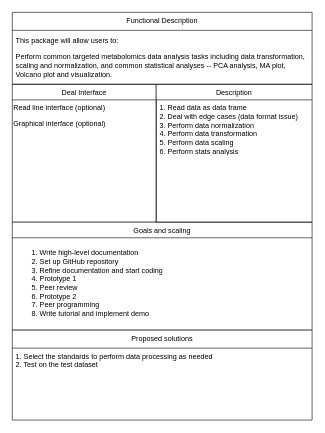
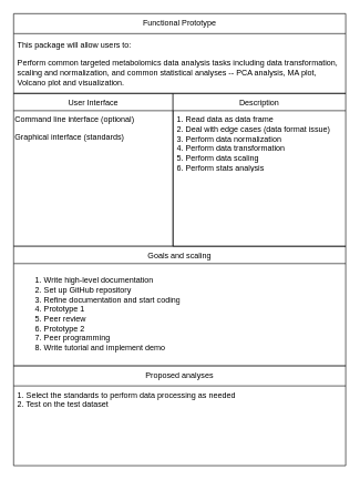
- <mxCell id="11" value="Functional Description" style="swimlane;fontStyle=0;childLayout=stackLayout;horizontal=1;startSize=30;horizontalStack=0;resizeParent=1;resizeParentMax=0;resizeLast=0;collapsible=1;marginBottom=0;whiteSpace=wrap;html=1;movable=1;resizable=1;rotatable=1;deletable=1;editable=1;connectable=1;locked=0;" parent="1" vertex="1"><mxGeometry x="20" y="20" width="500" height="120" as="geometry" /></mxCell>
+ <mxCell id="11" value="Functional Prototype" style="swimlane;fontStyle=0;childLayout=stackLayout;horizontal=1;startSize=30;horizontalStack=0;resizeParent=1;resizeParentMax=0;resizeLast=0;collapsible=1;marginBottom=0;whiteSpace=wrap;html=1;movable=1;resizable=1;rotatable=1;deletable=1;editable=1;connectable=1;locked=0;" parent="1" vertex="1"><mxGeometry x="20" y="20" width="500" height="120" as="geometry" /></mxCell>
- <mxCell id="2" value="Deal Interface" style="swimlane;fontStyle=0;align=center;verticalAlign=top;childLayout=stackLayout;horizontal=1;startSize=26;horizontalStack=0;resizeParent=1;resizeLast=0;collapsible=1;marginBottom=0;rounded=0;shadow=0;strokeWidth=1;" parent="1" vertex="1"><mxGeometry x="20" y="140" width="240" height="230" as="geometry"><mxRectangle x="130" y="380" width="160" height="26" as="alternateBounds" /></mxGeometry></mxCell>
+ <mxCell id="2" value="User Interface" style="swimlane;fontStyle=0;align=center;verticalAlign=top;childLayout=stackLayout;horizontal=1;startSize=26;horizontalStack=0;resizeParent=1;resizeLast=0;collapsible=1;marginBottom=0;rounded=0;shadow=0;strokeWidth=1;" parent="1" vertex="1"><mxGeometry x="20" y="140" width="240" height="230" as="geometry"><mxRectangle x="130" y="380" width="160" height="26" as="alternateBounds" /></mxGeometry></mxCell>
- <mxCell id="3" value="Read line interface (optional)" style="text;align=left;verticalAlign=top;spacingLeft=0;spacingRight=4;overflow=hidden;rotatable=0;points=[[0,0.5],[1,0.5]];portConstraint=eastwest;" parent="2" vertex="1"><mxGeometry y="26" width="240" height="26" as="geometry" /></mxCell>
+ <mxCell id="3" value="Command line interface (optional)" style="text;align=left;verticalAlign=top;spacingLeft=0;spacingRight=4;overflow=hidden;rotatable=0;points=[[0,0.5],[1,0.5]];portConstraint=eastwest;" parent="2" vertex="1"><mxGeometry y="26" width="240" height="26" as="geometry" /></mxCell>
- <mxCell id="4" value="Graphical interface (optional)" style="text;strokeColor=none;fillColor=none;align=left;verticalAlign=top;rounded=0;" parent="2" vertex="1"><mxGeometry y="52" width="240" height="30" as="geometry" /></mxCell>
+ <mxCell id="4" value="Graphical interface (standards)" style="text;strokeColor=none;fillColor=none;align=left;verticalAlign=top;rounded=0;" parent="2" vertex="1"><mxGeometry y="52" width="240" height="30" as="geometry" /></mxCell>
- <mxCell id="9" value="Proposed solutions" style="swimlane;fontStyle=0;childLayout=stackLayout;horizontal=1;startSize=30;horizontalStack=0;resizeParent=1;resizeParentMax=0;resizeLast=0;collapsible=1;marginBottom=0;whiteSpace=wrap;html=1;verticalAlign=top;" parent="1" vertex="1"><mxGeometry x="20" y="550" width="500" height="150" as="geometry" /></mxCell>
+ <mxCell id="9" value="Proposed analyses" style="swimlane;fontStyle=0;childLayout=stackLayout;horizontal=1;startSize=30;horizontalStack=0;resizeParent=1;resizeParentMax=0;resizeLast=0;collapsible=1;marginBottom=0;whiteSpace=wrap;html=1;verticalAlign=top;" parent="1" vertex="1"><mxGeometry x="20" y="550" width="500" height="150" as="geometry" /></mxCell>
